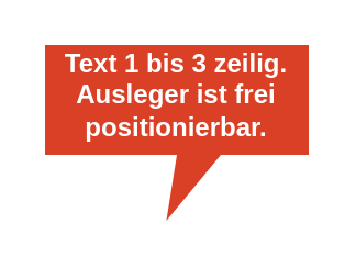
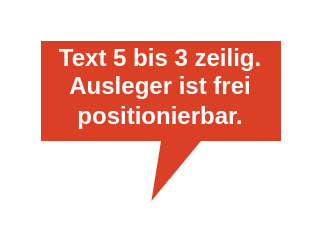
- <mxCell id="4" value="Text 1 bis 3 zeilig. Ausleger ist frei positionierbar." style="text;html=1;strokeColor=none;fillColor=none;align=center;verticalAlign=middle;whiteSpace=wrap;rounded=0;fontColor=#FFFFFF;fontStyle=1;fontSize=12;" vertex="1" parent="2"><mxGeometry x="5" y="8" width="110" height="30" as="geometry" /></mxCell>
+ <mxCell id="4" value="Text 5 bis 3 zeilig. Ausleger ist frei positionierbar." style="text;html=1;strokeColor=none;fillColor=none;align=center;verticalAlign=middle;whiteSpace=wrap;rounded=0;fontColor=#FFFFFF;fontStyle=1;fontSize=12;" vertex="1" parent="2"><mxGeometry x="5" y="8" width="110" height="30" as="geometry" /></mxCell>
